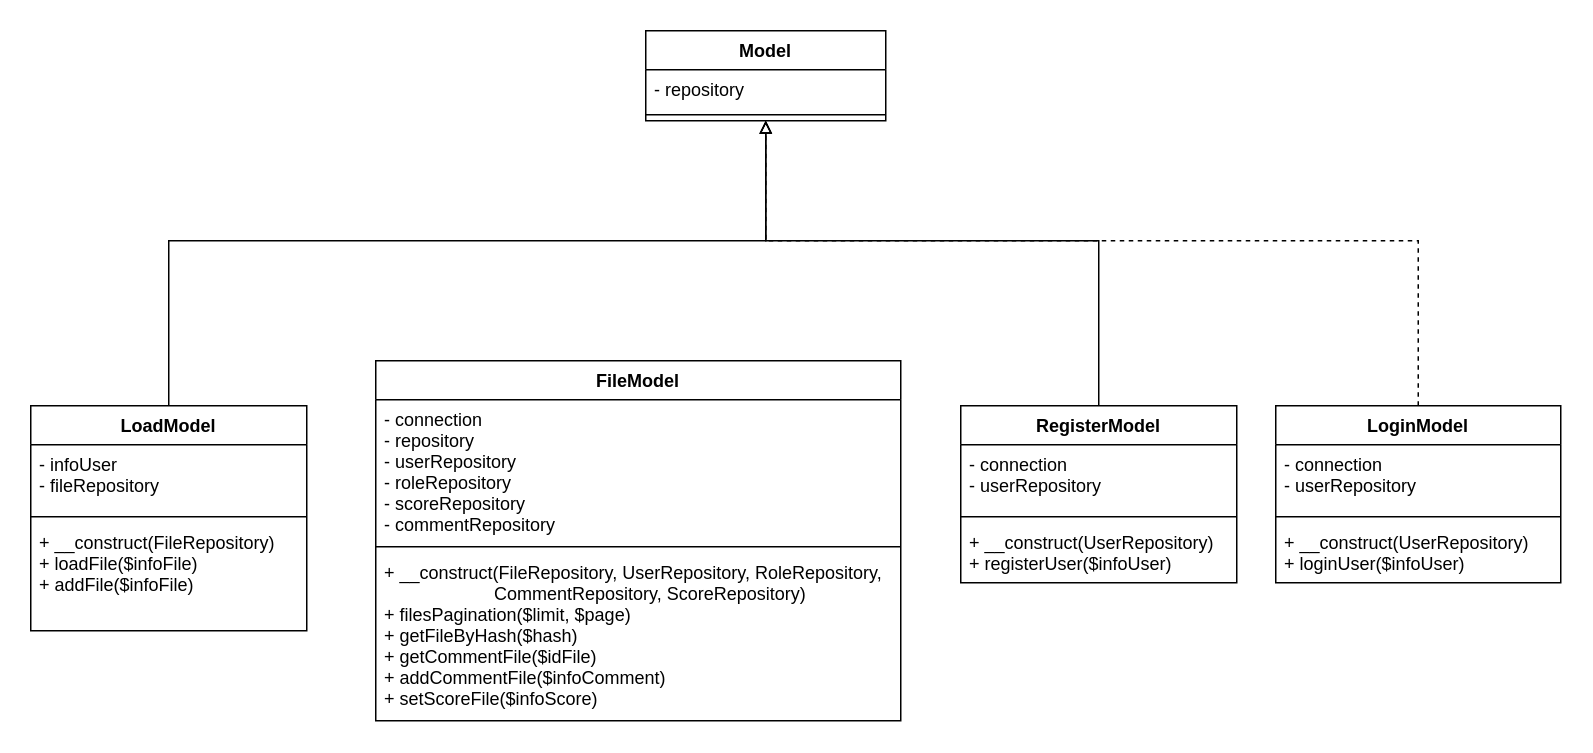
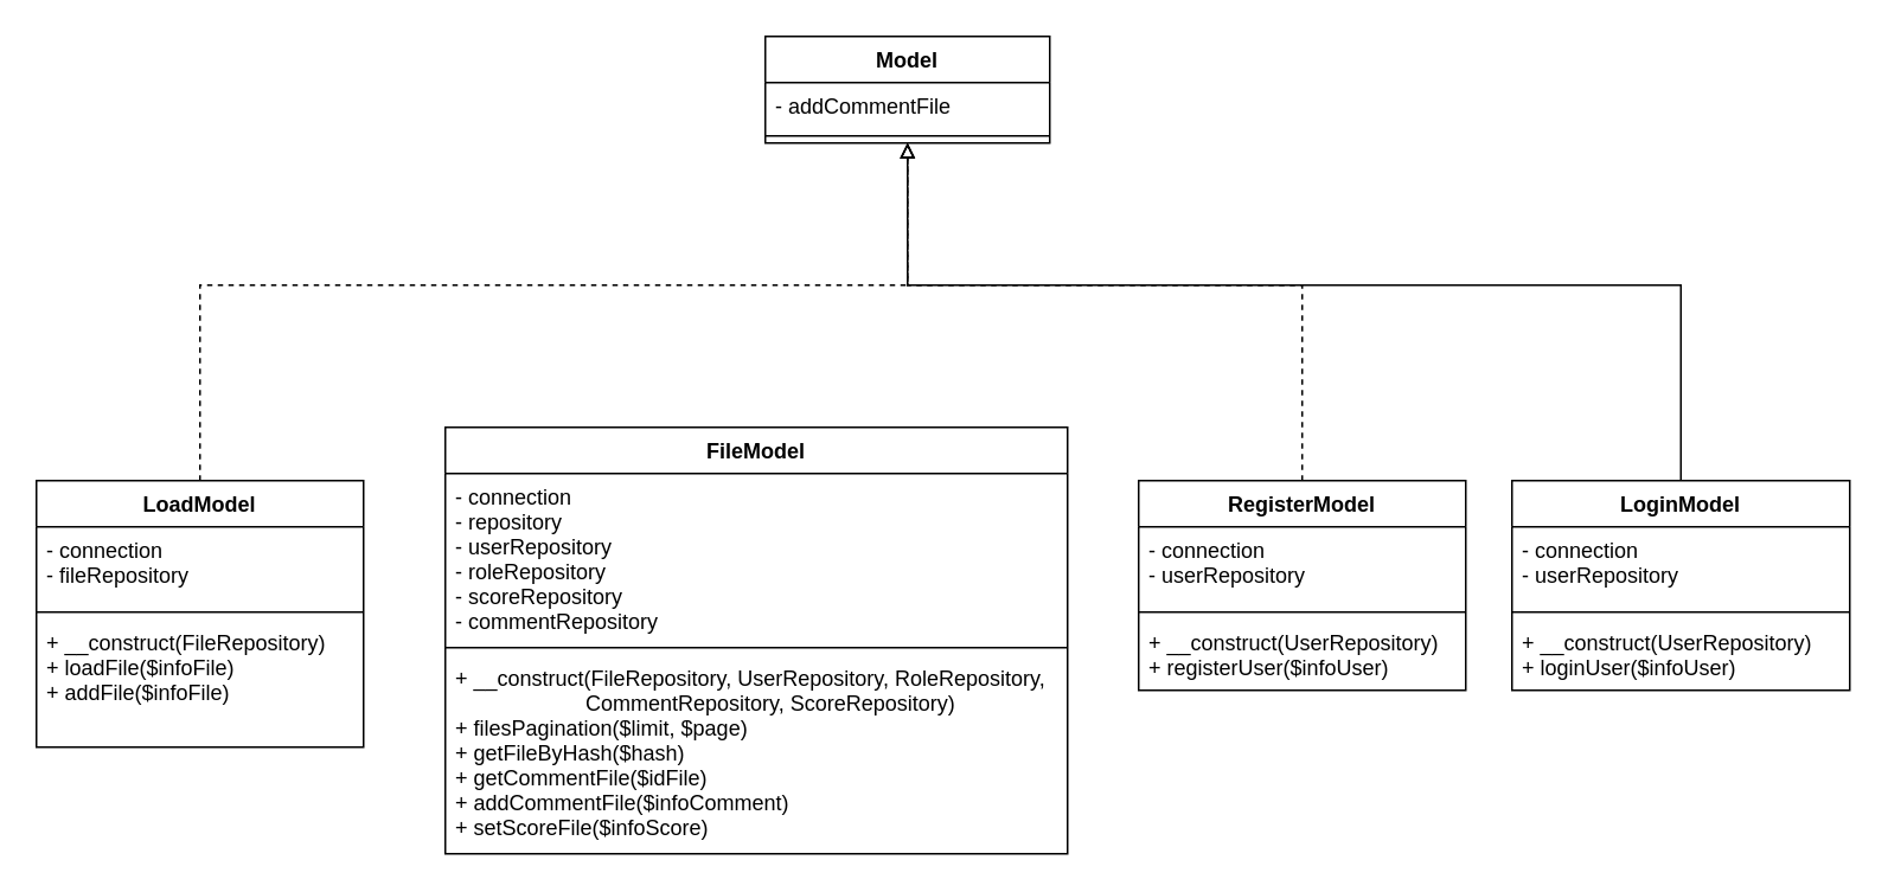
- <mxCell id="3" value="- repository" style="text;strokeColor=none;fillColor=none;align=left;verticalAlign=top;spacingLeft=4;spacingRight=4;overflow=hidden;rotatable=0;points=[[0,0.5],[1,0.5]];portConstraint=eastwest;" parent="2" vertex="1"><mxGeometry y="26" width="160" height="26" as="geometry" /></mxCell>
+ <mxCell id="3" value="- addCommentFile" style="text;strokeColor=none;fillColor=none;align=left;verticalAlign=top;spacingLeft=4;spacingRight=4;overflow=hidden;rotatable=0;points=[[0,0.5],[1,0.5]];portConstraint=eastwest;" parent="2" vertex="1"><mxGeometry y="26" width="160" height="26" as="geometry" /></mxCell>
- <mxCell id="15" style="edgeStyle=orthogonalEdgeStyle;rounded=0;orthogonalLoop=1;jettySize=auto;html=1;endArrow=block;endFill=0;" parent="1" source="16" target="2" edge="1"><mxGeometry relative="1" as="geometry"><mxPoint x="310" y="90" as="targetPoint" /><Array as="points"><mxPoint x="112" y="160" /><mxPoint x="510" y="160" /></Array></mxGeometry></mxCell>
+ <mxCell id="15" style="edgeStyle=orthogonalEdgeStyle;rounded=0;orthogonalLoop=1;jettySize=auto;html=1;endArrow=block;endFill=0;dashed=1;" parent="1" source="16" target="2" edge="1"><mxGeometry relative="1" as="geometry"><mxPoint x="310" y="90" as="targetPoint" /><Array as="points"><mxPoint x="112" y="160" /><mxPoint x="510" y="160" /></Array></mxGeometry></mxCell>
- <mxCell id="10" style="edgeStyle=orthogonalEdgeStyle;rounded=0;orthogonalLoop=1;jettySize=auto;html=1;endArrow=block;endFill=0;dashed=1;" parent="1" source="11" target="2" edge="1"><mxGeometry relative="1" as="geometry"><Array as="points"><mxPoint x="945" y="160" /><mxPoint x="510" y="160" /></Array></mxGeometry></mxCell>
+ <mxCell id="10" style="edgeStyle=orthogonalEdgeStyle;rounded=0;orthogonalLoop=1;jettySize=auto;html=1;endArrow=block;endFill=0;" parent="1" source="11" target="2" edge="1"><mxGeometry relative="1" as="geometry"><Array as="points"><mxPoint x="945" y="160" /><mxPoint x="510" y="160" /></Array></mxGeometry></mxCell>
- <mxCell id="5" style="edgeStyle=orthogonalEdgeStyle;rounded=0;orthogonalLoop=1;jettySize=auto;html=1;endArrow=block;endFill=0;" parent="1" source="6" target="2" edge="1"><mxGeometry relative="1" as="geometry"><Array as="points"><mxPoint x="732" y="160" /><mxPoint x="510" y="160" /></Array></mxGeometry></mxCell>
+ <mxCell id="5" style="edgeStyle=orthogonalEdgeStyle;rounded=0;orthogonalLoop=1;jettySize=auto;html=1;endArrow=block;endFill=0;dashed=1;" parent="1" source="6" target="2" edge="1"><mxGeometry relative="1" as="geometry"><Array as="points"><mxPoint x="732" y="160" /><mxPoint x="510" y="160" /></Array></mxGeometry></mxCell>
- <mxCell id="17" value="- infoUser&#10;- fileRepository" style="text;strokeColor=none;fillColor=none;align=left;verticalAlign=top;spacingLeft=4;spacingRight=4;overflow=hidden;rotatable=0;points=[[0,0.5],[1,0.5]];portConstraint=eastwest;" parent="16" vertex="1"><mxGeometry y="26" width="184" height="44" as="geometry" /></mxCell>
+ <mxCell id="17" value="- connection&#10;- fileRepository" style="text;strokeColor=none;fillColor=none;align=left;verticalAlign=top;spacingLeft=4;spacingRight=4;overflow=hidden;rotatable=0;points=[[0,0.5],[1,0.5]];portConstraint=eastwest;" parent="16" vertex="1"><mxGeometry y="26" width="184" height="44" as="geometry" /></mxCell>
